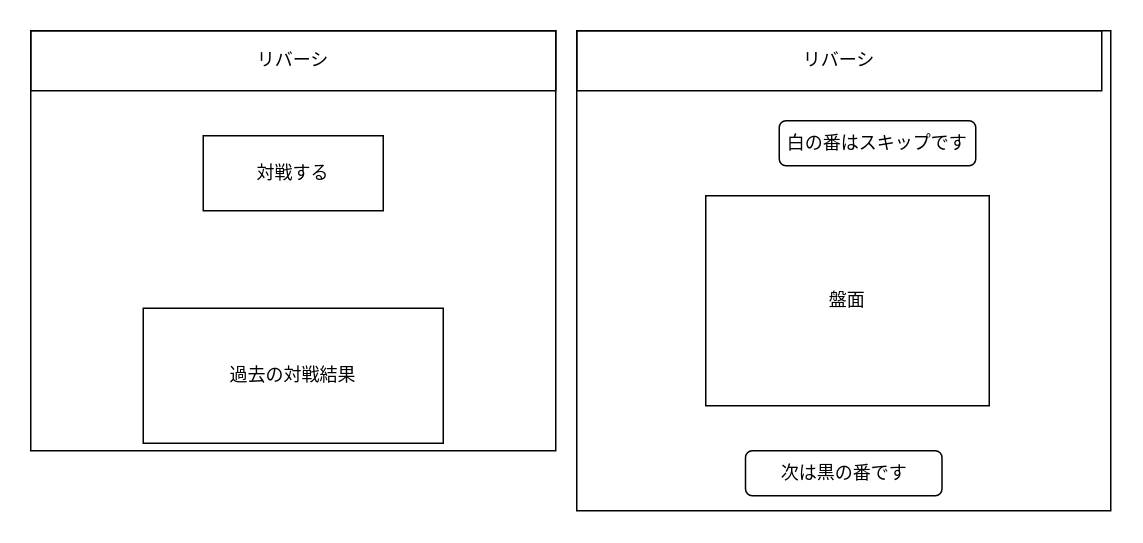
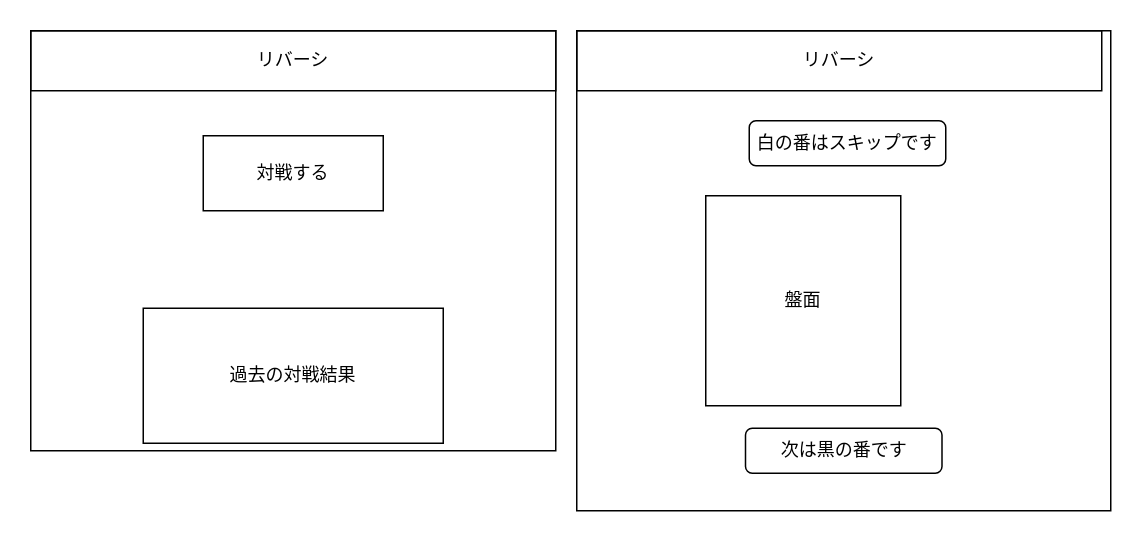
- <mxCell id="8" value="白の番はスキップです" style="rounded=1;whiteSpace=wrap;html=1;fillColor=none;" vertex="1" parent="1"><mxGeometry x="519" y="80" width="131" height="30" as="geometry" /></mxCell>
+ <mxCell id="8" value="白の番はスキップです" style="rounded=1;whiteSpace=wrap;html=1;fillColor=none;" vertex="1" parent="1"><mxGeometry x="499" y="80" width="131" height="30" as="geometry" /></mxCell>
- <mxCell id="9" value="盤面" style="rounded=0;whiteSpace=wrap;html=1;fillColor=none;" vertex="1" parent="1"><mxGeometry x="470" y="130" width="189" height="140" as="geometry" /></mxCell>
+ <mxCell id="9" value="盤面" style="rounded=0;whiteSpace=wrap;html=1;fillColor=none;" vertex="1" parent="1"><mxGeometry x="470" y="130" width="130" height="140" as="geometry" /></mxCell>
- <mxCell id="10" value="次は黒の番です" style="rounded=1;whiteSpace=wrap;html=1;fillColor=none;" vertex="1" parent="1"><mxGeometry x="496.5" y="300" width="131" height="30" as="geometry" /></mxCell>
+ <mxCell id="10" value="次は黒の番です" style="rounded=1;whiteSpace=wrap;html=1;fillColor=none;" vertex="1" parent="1"><mxGeometry x="496.5" y="285" width="131" height="30" as="geometry" /></mxCell>
